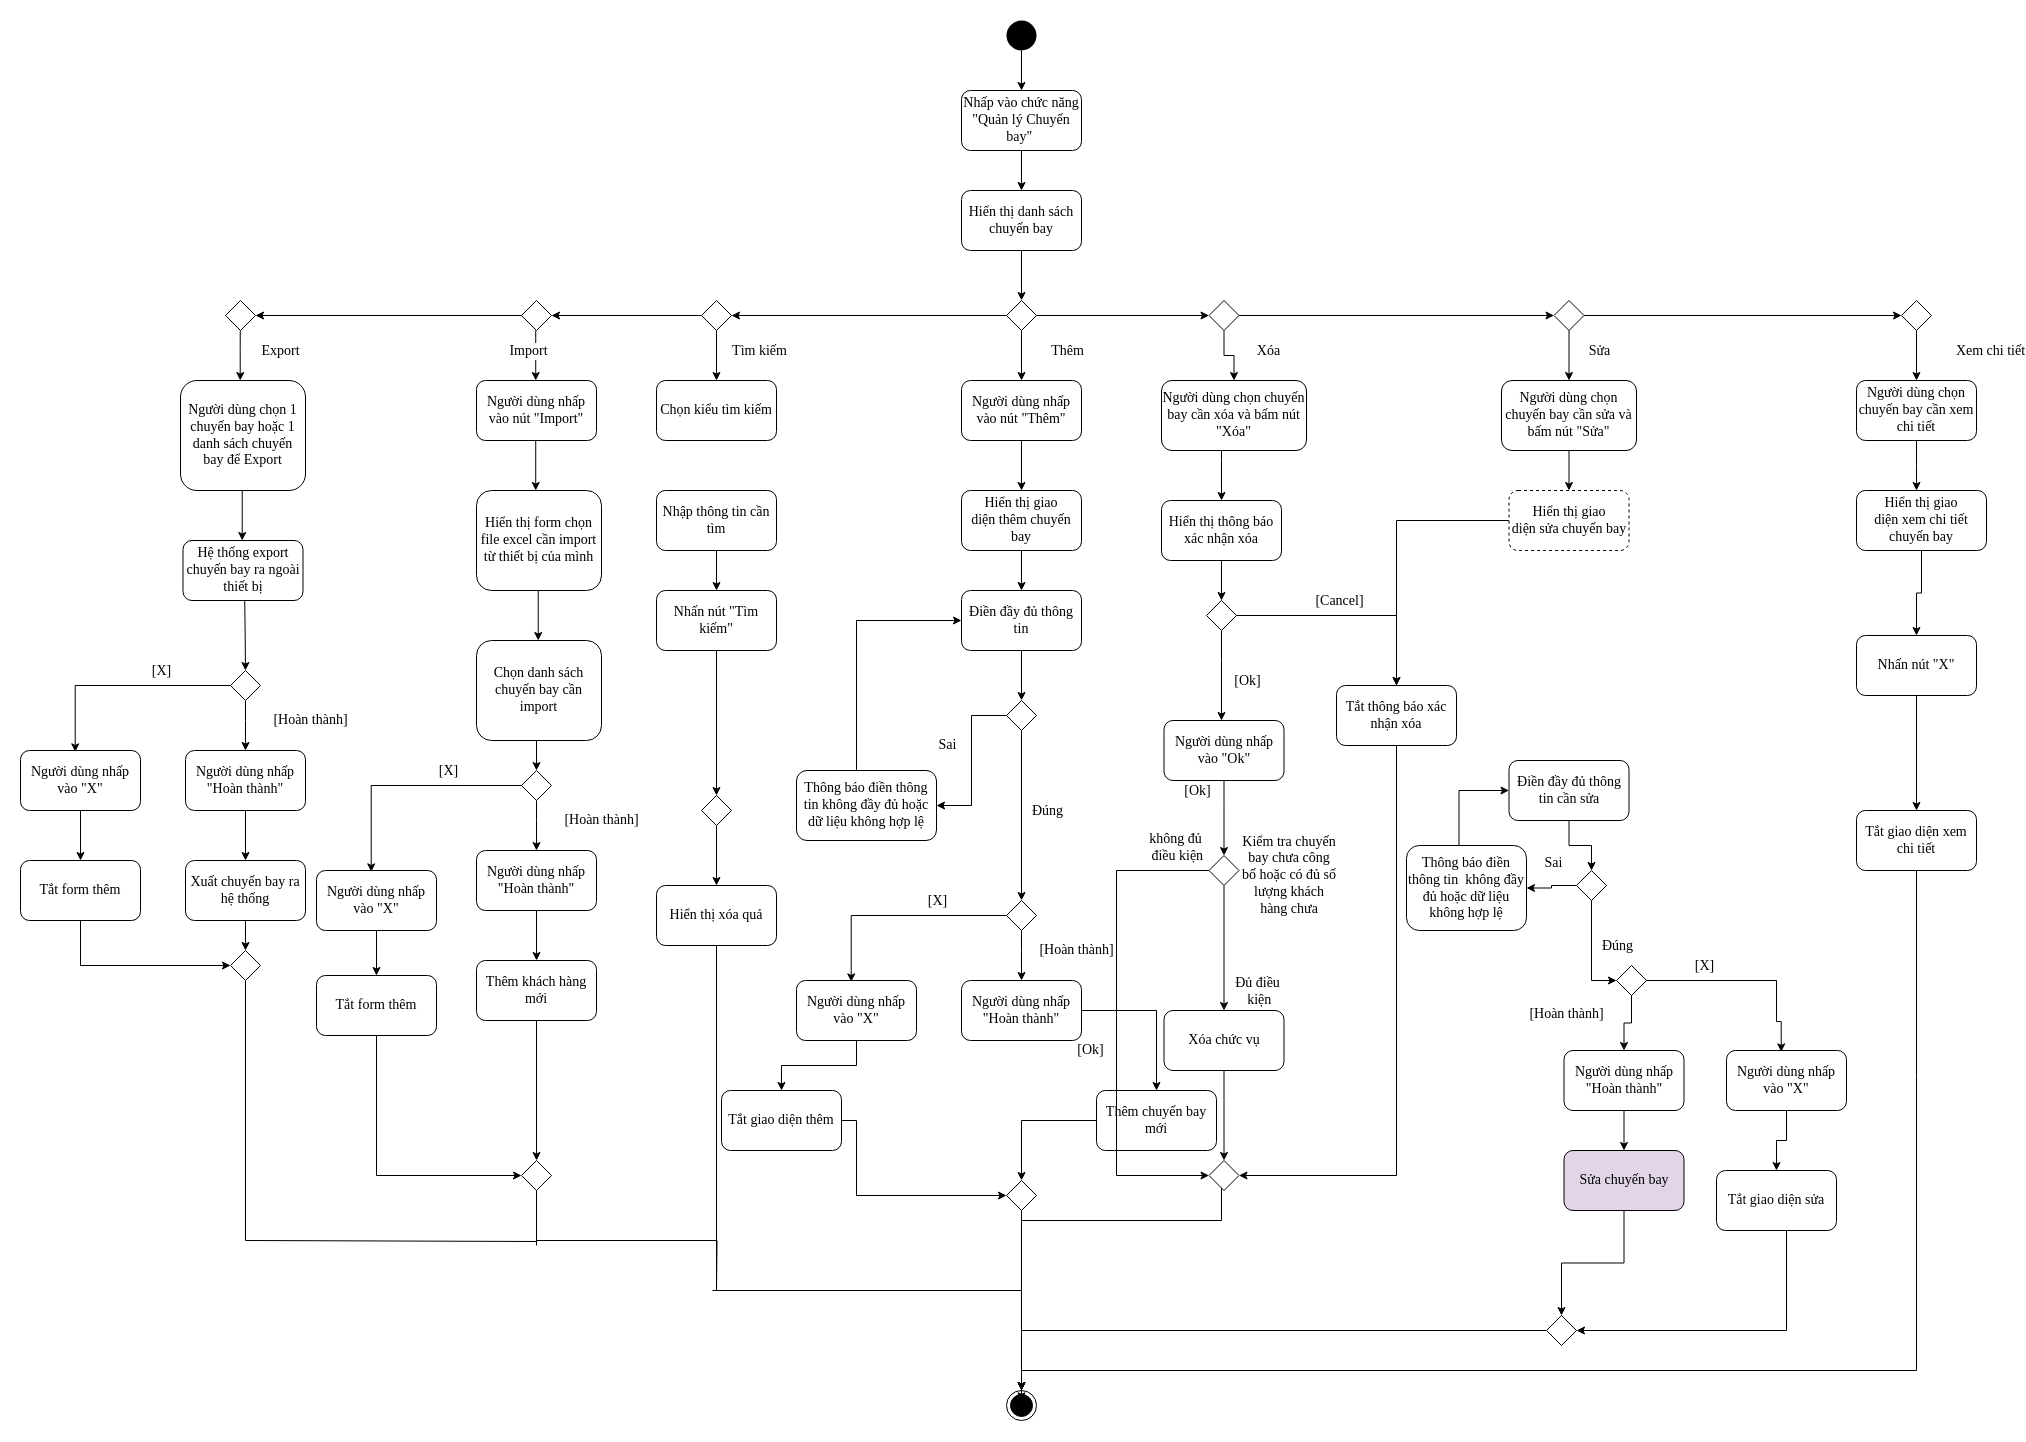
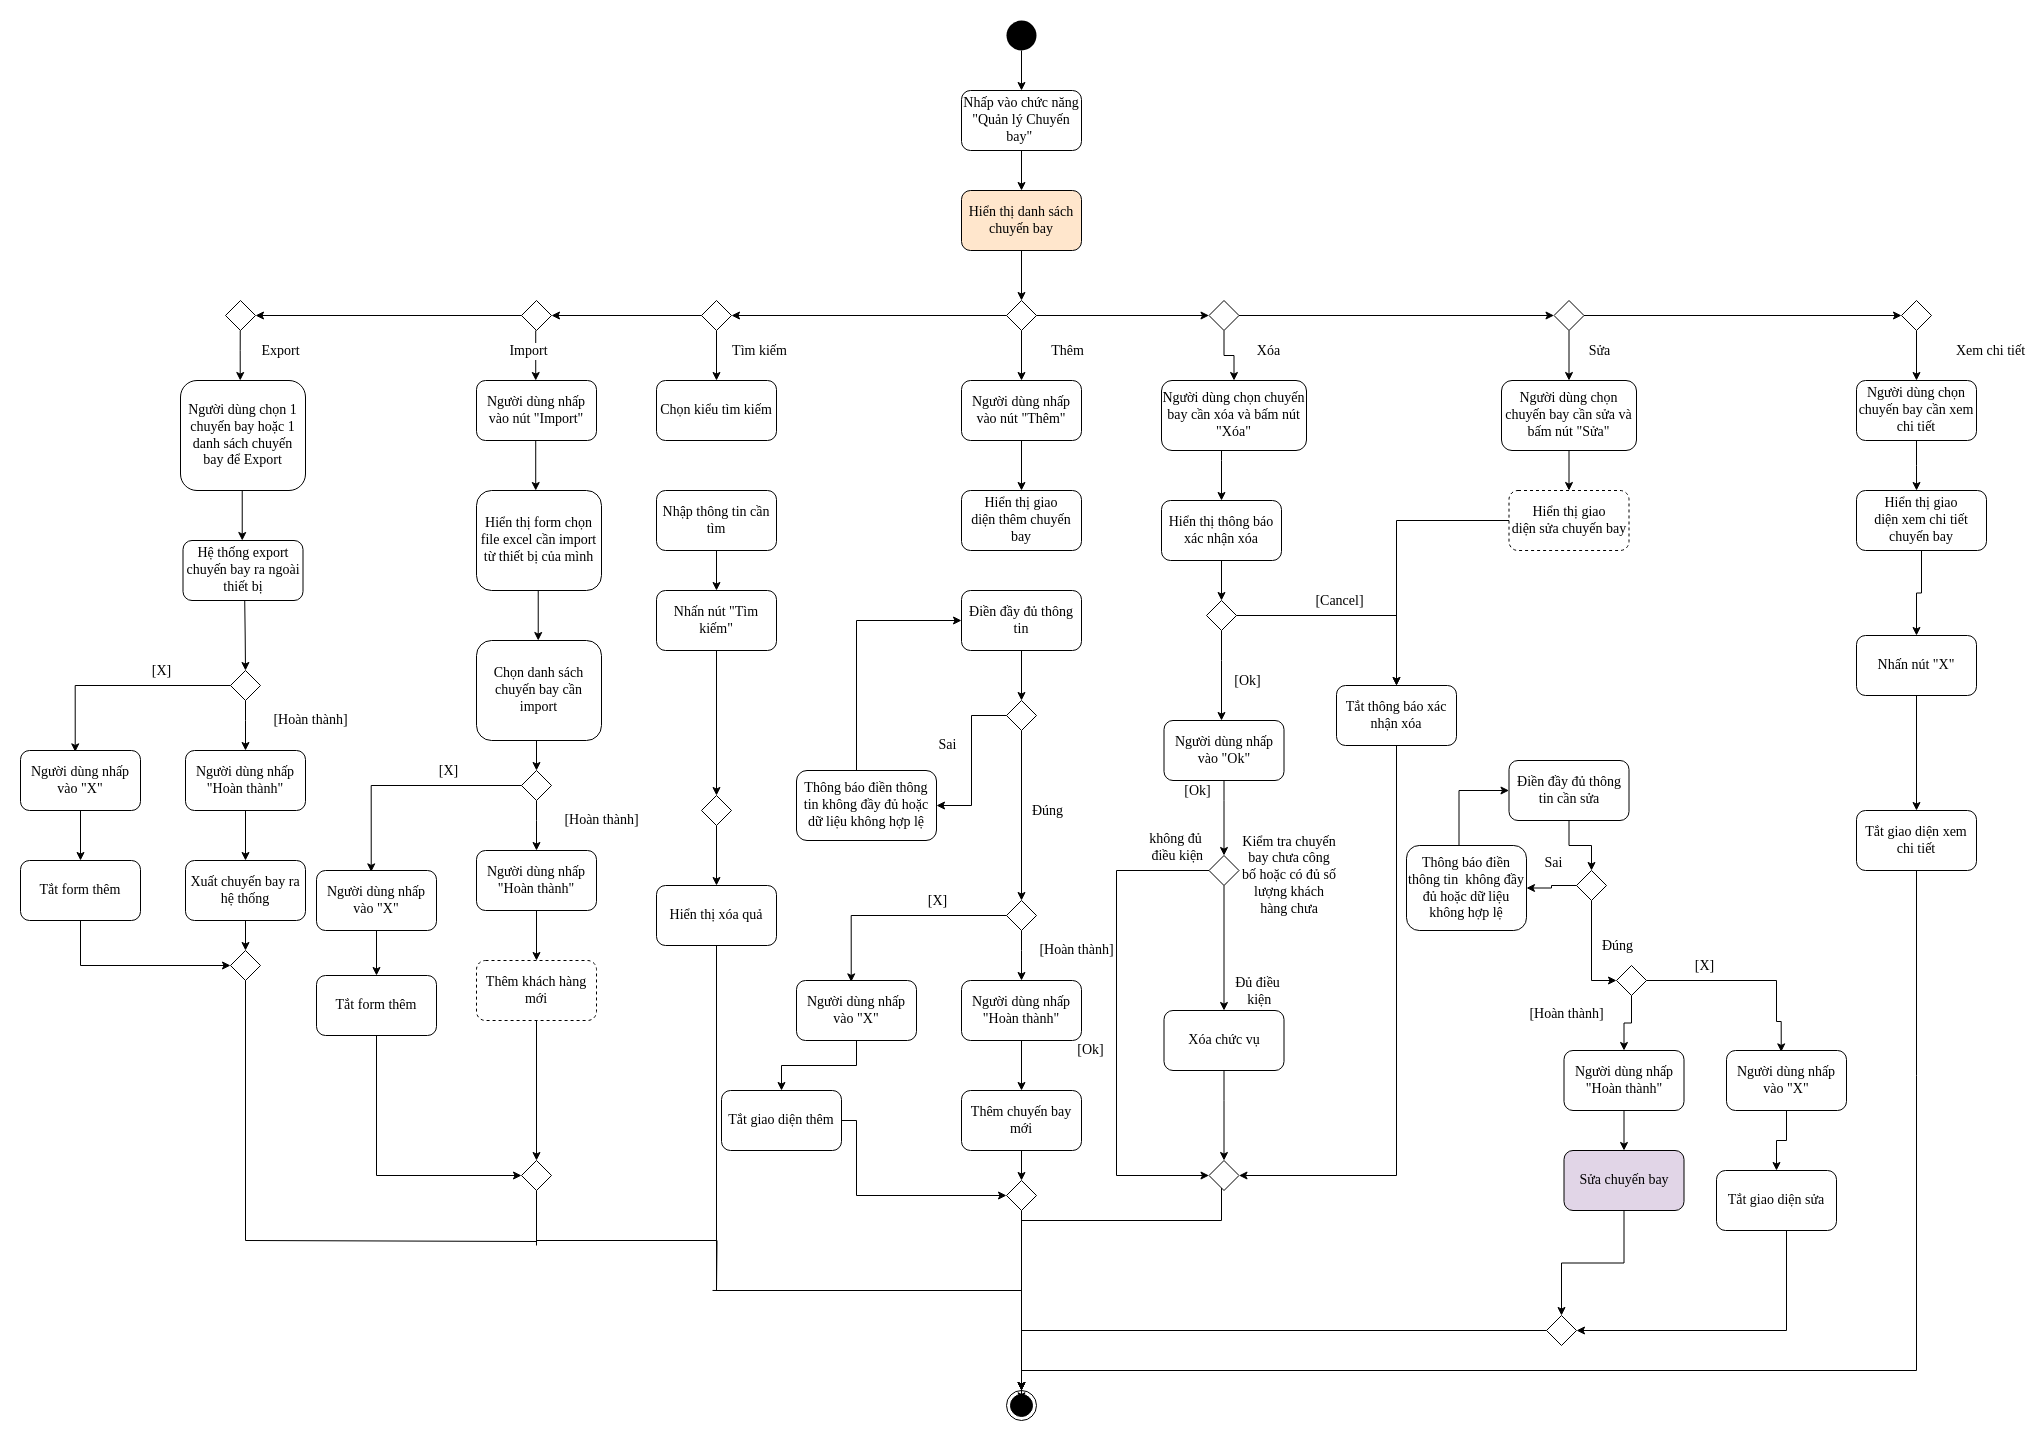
- <mxCell id="7" value="&lt;span style=&quot;font-size: 14px&quot;&gt;Hiển thị danh sách chuyến bay&lt;/span&gt;" style="rounded=1;whiteSpace=wrap;html=1;fontFamily=Verdana;fontSize=14;" vertex="1" parent="1"><mxGeometry x="961" y="190" width="120" height="60" as="geometry" /></mxCell>
+ <mxCell id="7" value="&lt;span style=&quot;font-size: 14px&quot;&gt;Hiển thị danh sách chuyến bay&lt;/span&gt;" style="rounded=1;whiteSpace=wrap;html=1;fontFamily=Verdana;fontSize=14;fillColor=#ffe6cc;" vertex="1" parent="1"><mxGeometry x="961" y="190" width="120" height="60" as="geometry" /></mxCell>
- <mxCell id="15" style="edgeStyle=orthogonalEdgeStyle;rounded=0;orthogonalLoop=1;jettySize=auto;html=1;fontFamily=Verdana;fontSize=14;" edge="1" parent="1" source="16" target="18"><mxGeometry relative="1" as="geometry" /></mxCell>
- <mxCell id="139" value="Thêm khách hàng mới" style="rounded=1;whiteSpace=wrap;html=1;fontFamily=Verdana;fontSize=14;" vertex="1" parent="1"><mxGeometry x="476" y="960" width="120" height="60" as="geometry" /></mxCell>
+ <mxCell id="139" value="Thêm khách hàng mới" style="rounded=1;whiteSpace=wrap;html=1;fontFamily=Verdana;fontSize=14;dashed=1;" vertex="1" parent="1"><mxGeometry x="476" y="960" width="120" height="60" as="geometry" /></mxCell>
- <mxCell id="28" value="Thêm chuyến bay mới" style="rounded=1;whiteSpace=wrap;html=1;fontFamily=Verdana;fontSize=14;" vertex="1" parent="1"><mxGeometry x="1096" y="1090" width="120" height="60" as="geometry" /></mxCell>
+ <mxCell id="28" value="Thêm chuyến bay mới" style="rounded=1;whiteSpace=wrap;html=1;fontFamily=Verdana;fontSize=14;" vertex="1" parent="1"><mxGeometry x="961" y="1090" width="120" height="60" as="geometry" /></mxCell>
